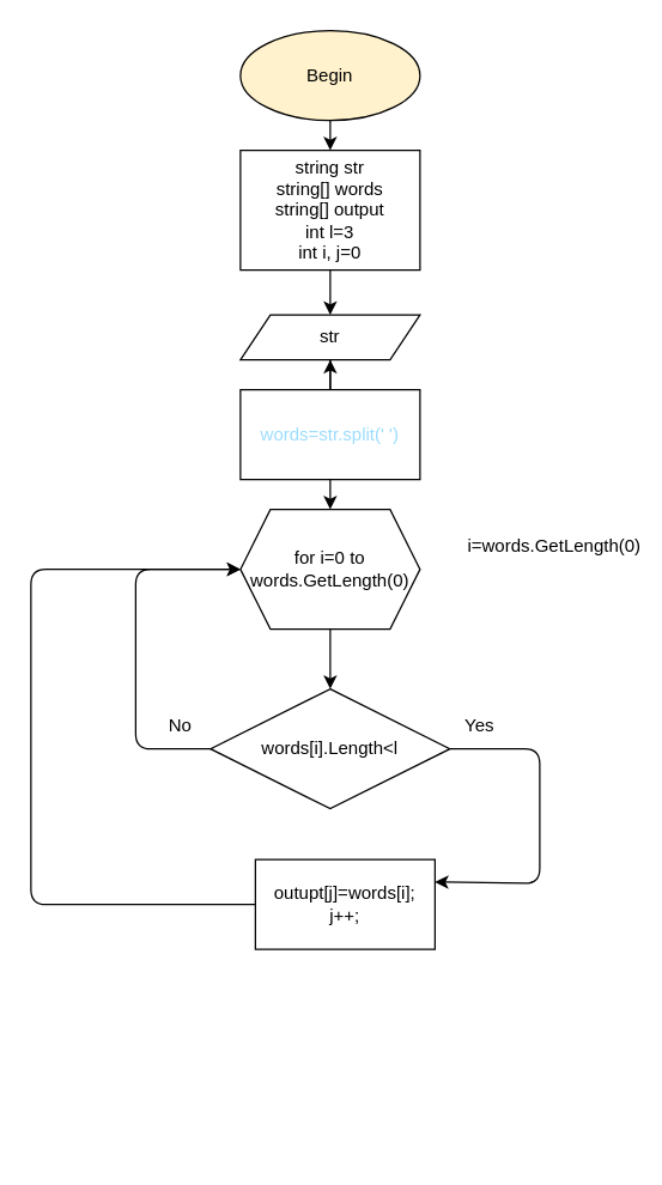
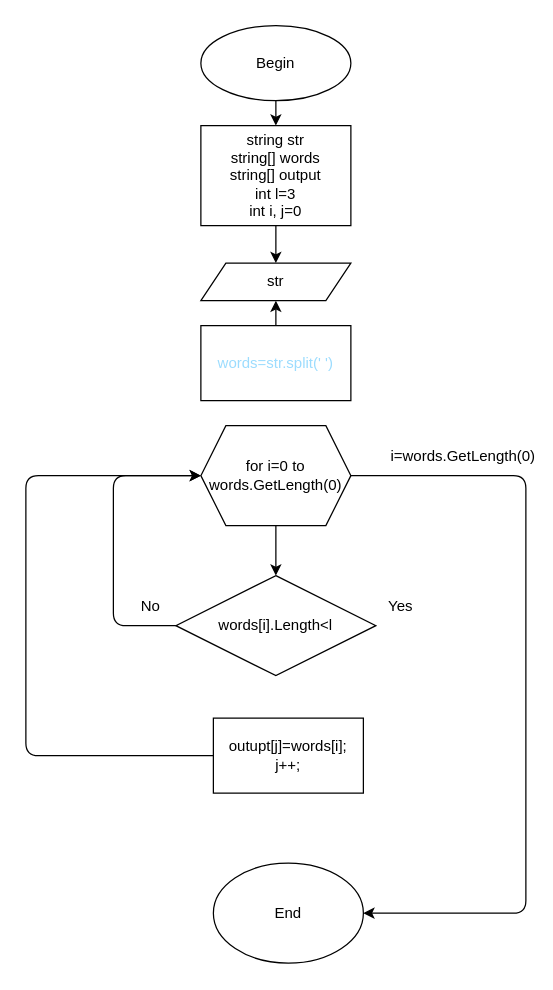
- <mxCell id="3" value="Begin" style="ellipse;whiteSpace=wrap;html=1;fillColor=#fff2cc;" vertex="1" parent="1"><mxGeometry x="160" y="20" width="120" height="60" as="geometry" /></mxCell>
+ <mxCell id="3" value="Begin" style="ellipse;whiteSpace=wrap;html=1;" vertex="1" parent="1"><mxGeometry x="160" y="20" width="120" height="60" as="geometry" /></mxCell>
- <mxCell id="6" value="" style="edgeStyle=none;html=1;" edge="1" parent="1" source="7" target="12"><mxGeometry relative="1" as="geometry" /></mxCell>
- <mxCell id="13" style="edgeStyle=none;html=1;entryX=1;entryY=0.25;entryDx=0;entryDy=0;" edge="1" parent="1" source="15" target="17"><mxGeometry relative="1" as="geometry"><Array as="points"><mxPoint x="360" y="500" /><mxPoint x="360" y="550" /><mxPoint x="360" y="590" /></Array></mxGeometry></mxCell>
+ <mxCell id="11" style="edgeStyle=none;html=1;entryX=1;entryY=0.5;entryDx=0;entryDy=0;" edge="1" parent="1" source="12" target="18"><mxGeometry relative="1" as="geometry"><Array as="points"><mxPoint x="420" y="380" /><mxPoint x="420" y="730" /></Array></mxGeometry></mxCell>
+ <mxCell id="18" value="End" style="ellipse;whiteSpace=wrap;html=1;" vertex="1" parent="1"><mxGeometry x="170" y="690" width="120" height="80" as="geometry" /></mxCell>
